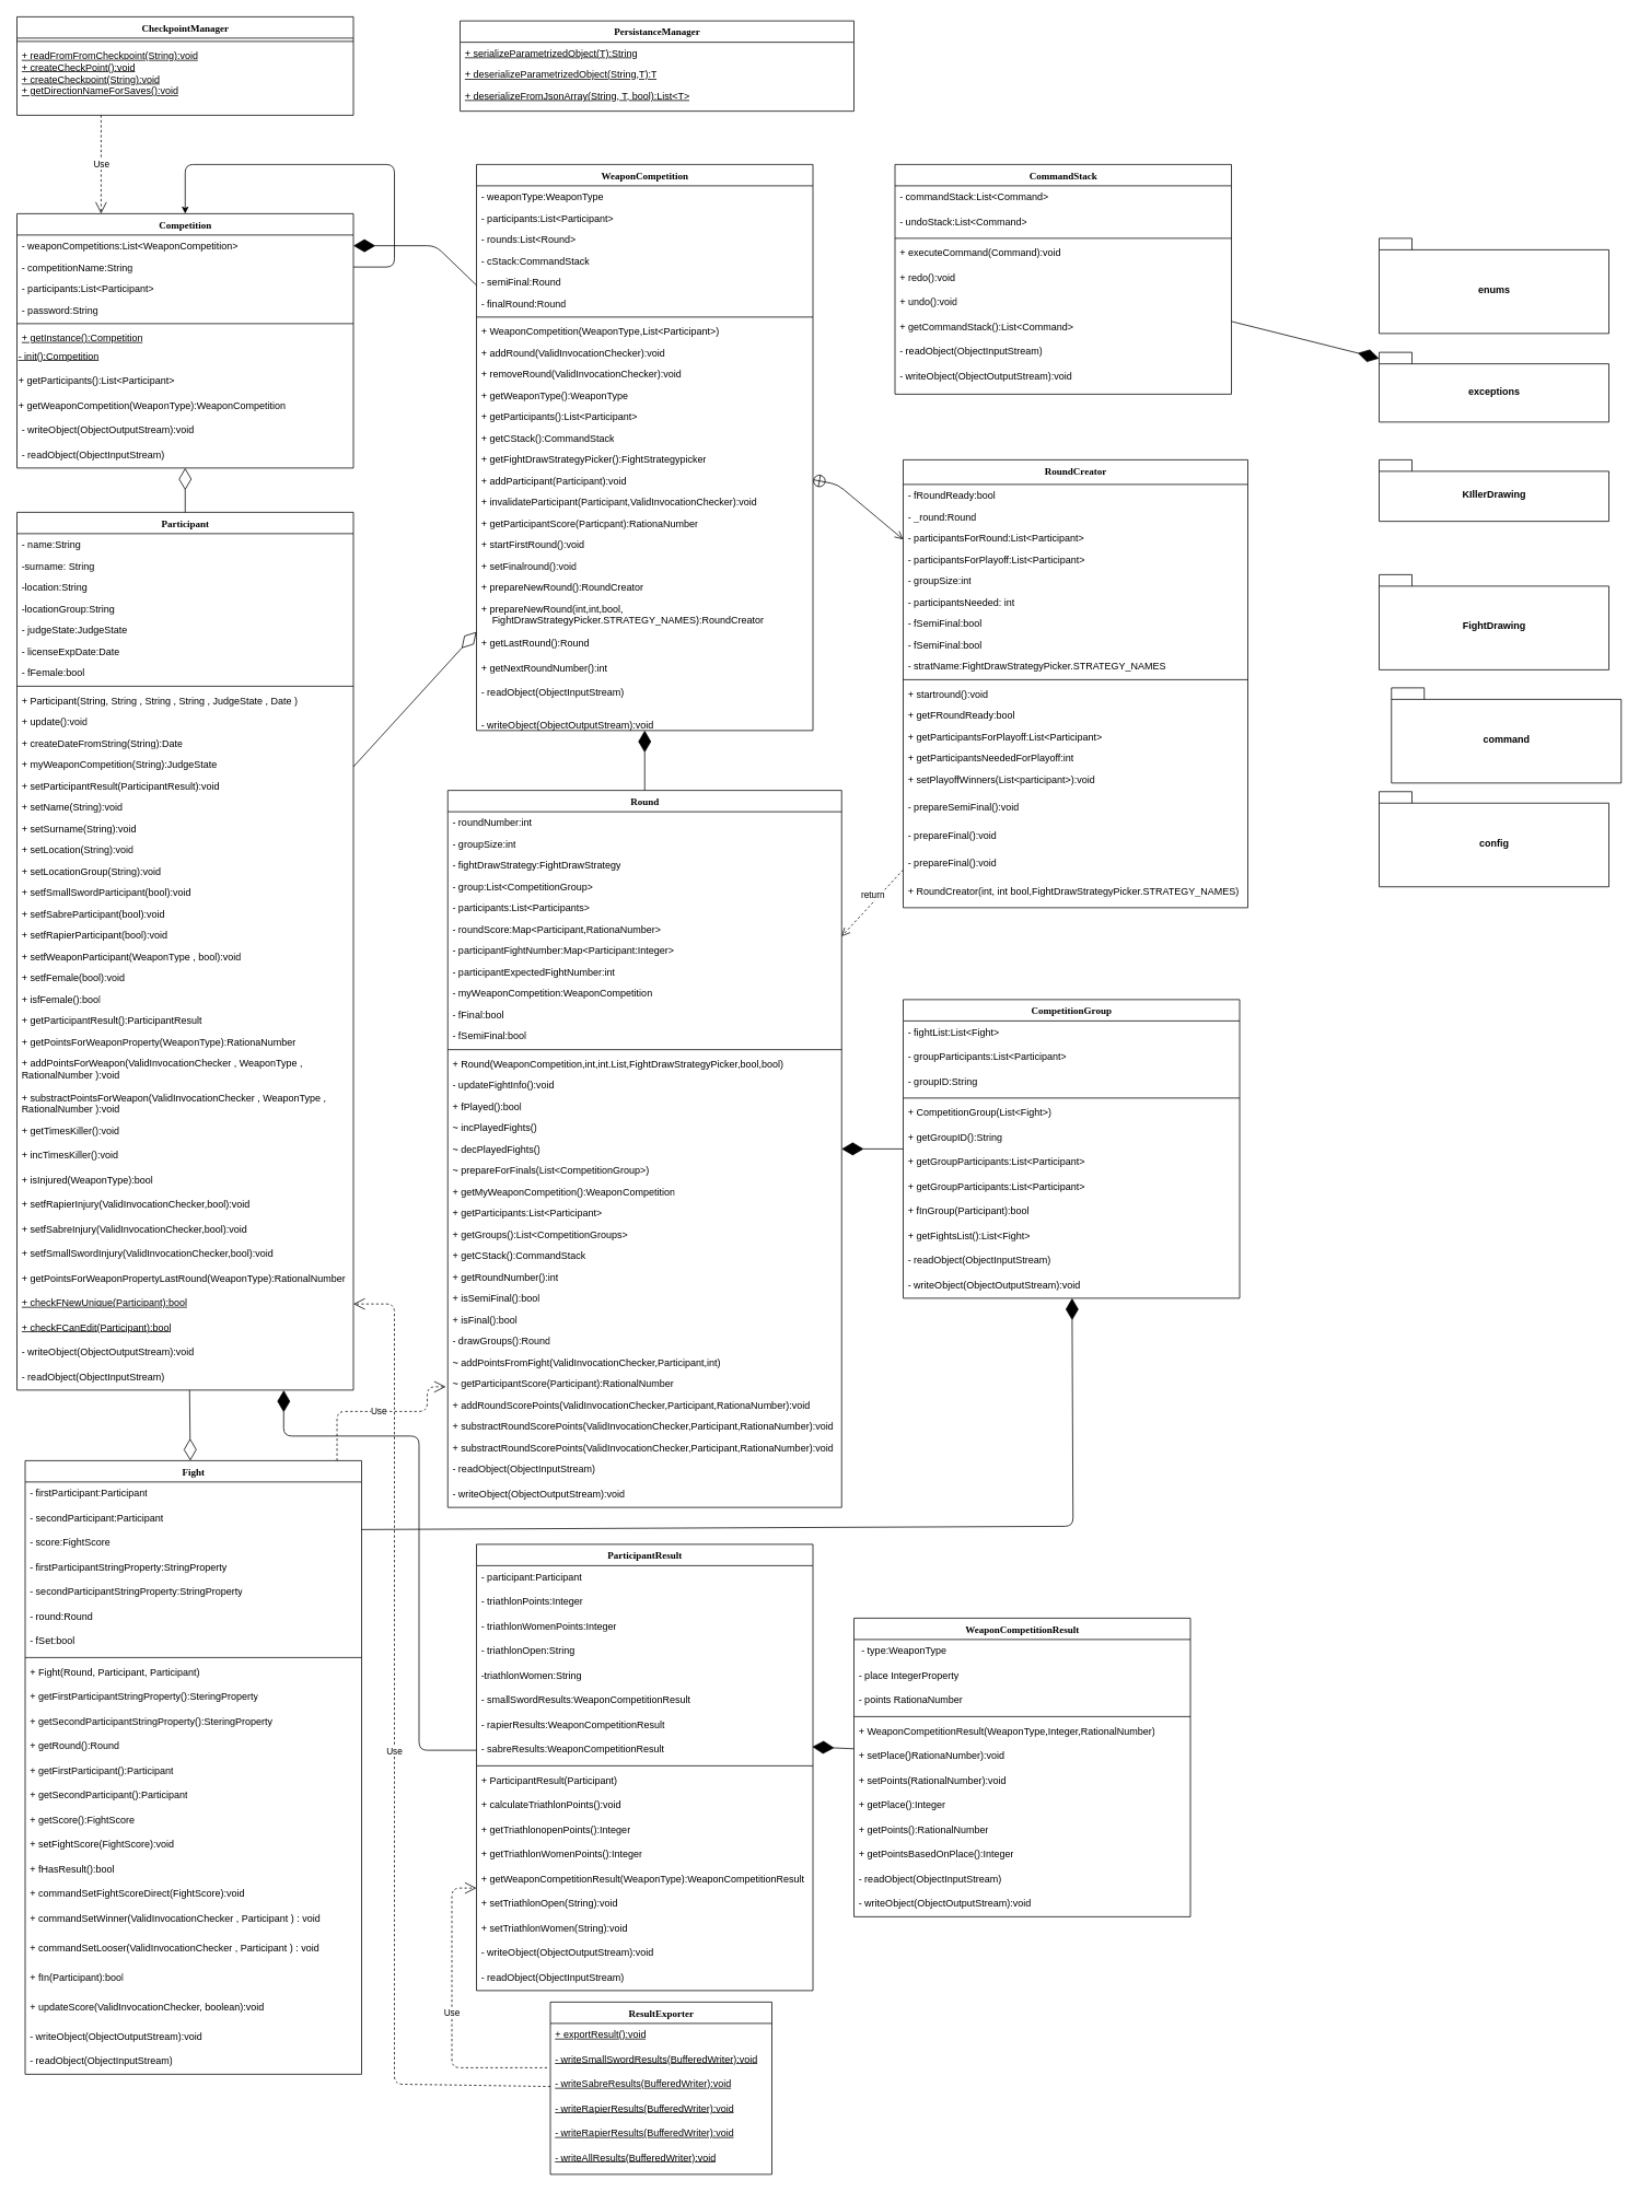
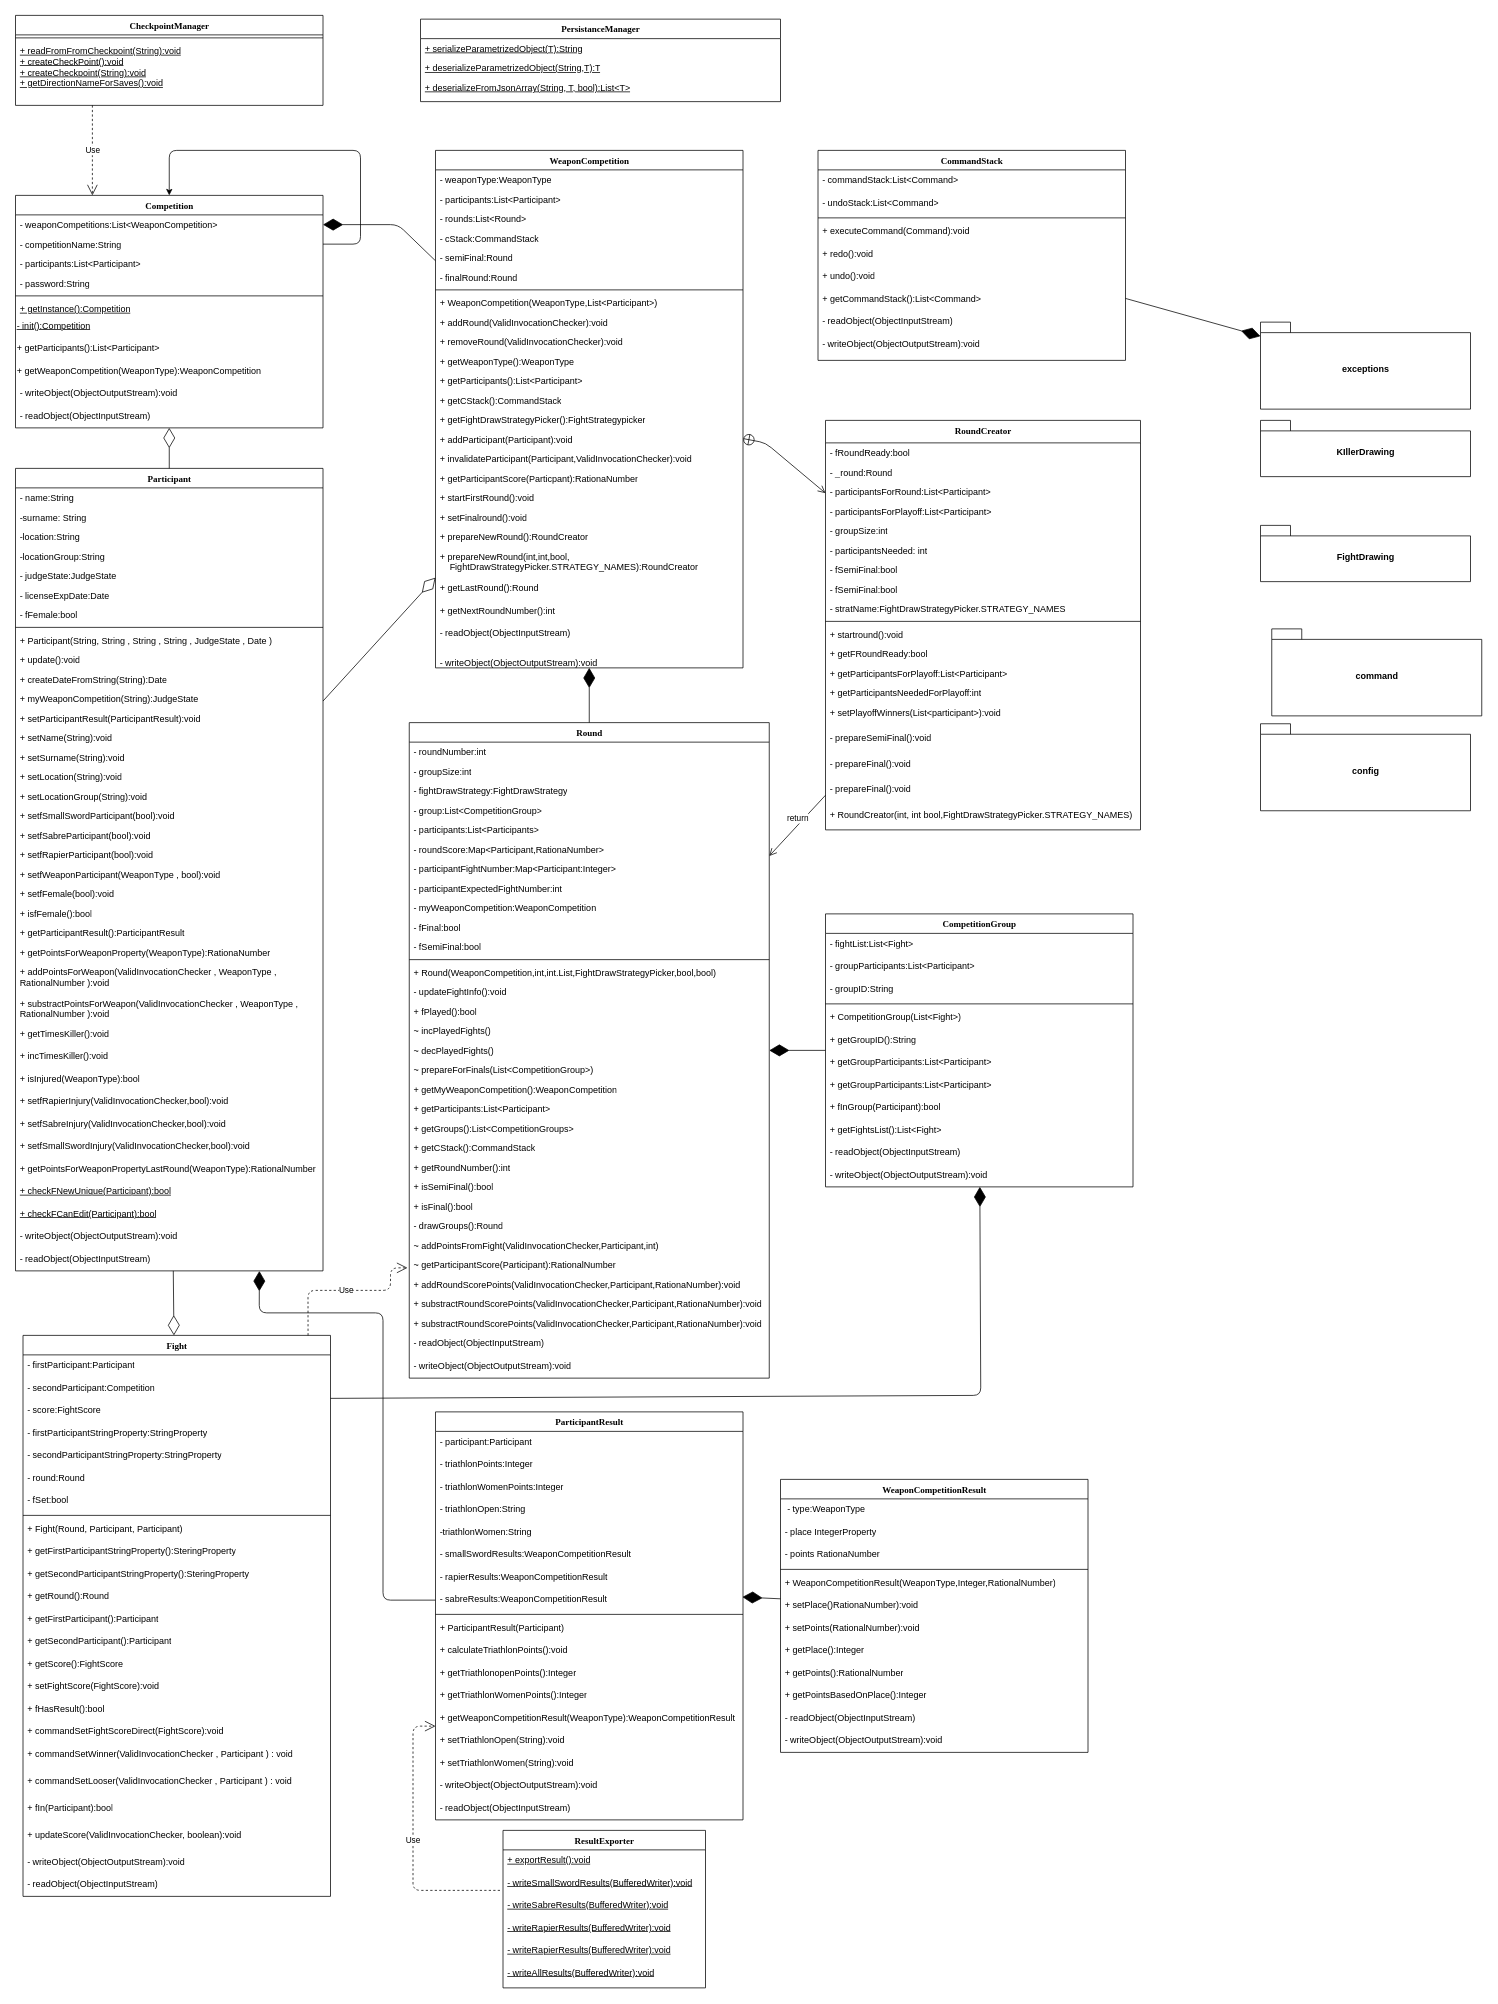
- <mxCell id="224" value="enums" style="shape=folder;fontStyle=1;spacingTop=10;tabWidth=40;tabHeight=14;tabPosition=left;html=1;" parent="1" vertex="1"><mxGeometry x="1680" y="290" width="280" height="116" as="geometry" /></mxCell>
- <mxCell id="223" value="exceptions" style="shape=folder;fontStyle=1;spacingTop=10;tabWidth=40;tabHeight=14;tabPosition=left;html=1;" parent="1" vertex="1"><mxGeometry x="1680" y="429" width="280" height="85" as="geometry" /></mxCell>
+ <mxCell id="223" value="exceptions" style="shape=folder;fontStyle=1;spacingTop=10;tabWidth=40;tabHeight=14;tabPosition=left;html=1;" parent="1" vertex="1"><mxGeometry x="1680" y="429" width="280" height="116" as="geometry" /></mxCell>
- <mxCell id="222" value="FightDrawing" style="shape=folder;fontStyle=1;spacingTop=10;tabWidth=40;tabHeight=14;tabPosition=left;html=1;" parent="1" vertex="1"><mxGeometry x="1680" y="700" width="280" height="116" as="geometry" /></mxCell>
+ <mxCell id="222" value="FightDrawing" style="shape=folder;fontStyle=1;spacingTop=10;tabWidth=40;tabHeight=14;tabPosition=left;html=1;" parent="1" vertex="1"><mxGeometry x="1680" y="700" width="280" height="75" as="geometry" /></mxCell>
- <mxCell id="248" value="return" style="html=1;verticalAlign=bottom;endArrow=open;dashed=1;endSize=8;" parent="1" source="40" target="61" edge="1"><mxGeometry relative="1" as="geometry"><mxPoint x="1060" y="930" as="sourcePoint" /><mxPoint x="980" y="930" as="targetPoint" /></mxGeometry></mxCell>
+ <mxCell id="248" value="return" style="html=1;verticalAlign=bottom;endArrow=open;dashed=0;endSize=8;" parent="1" source="40" target="61" edge="1"><mxGeometry relative="1" as="geometry"><mxPoint x="1060" y="930" as="sourcePoint" /><mxPoint x="980" y="930" as="targetPoint" /></mxGeometry></mxCell>
- <mxCell id="175" value="- secondParticipant:Participant" style="text;html=1;strokeColor=none;fillColor=none;align=left;verticalAlign=top;spacingLeft=4;spacingRight=4;whiteSpace=wrap;overflow=hidden;rotatable=0;points=[[0,0.5],[1,0.5]];portConstraint=eastwest;" parent="173" vertex="1"><mxGeometry y="56" width="410" height="30" as="geometry" /></mxCell>
+ <mxCell id="175" value="- secondParticipant:Competition" style="text;html=1;strokeColor=none;fillColor=none;align=left;verticalAlign=top;spacingLeft=4;spacingRight=4;whiteSpace=wrap;overflow=hidden;rotatable=0;points=[[0,0.5],[1,0.5]];portConstraint=eastwest;" parent="173" vertex="1"><mxGeometry y="56" width="410" height="30" as="geometry" /></mxCell>
- <mxCell id="242" value="Use" style="endArrow=open;endSize=12;dashed=1;html=1;entryX=1;entryY=0.5;entryDx=0;entryDy=0;" parent="1" source="134" target="130" edge="1"><mxGeometry width="160" relative="1" as="geometry"><mxPoint x="460" y="2400" as="sourcePoint" /><mxPoint x="460" y="2590" as="targetPoint" /><Array as="points"><mxPoint x="480" y="2540" /><mxPoint x="480" y="1589" /></Array></mxGeometry></mxCell>
